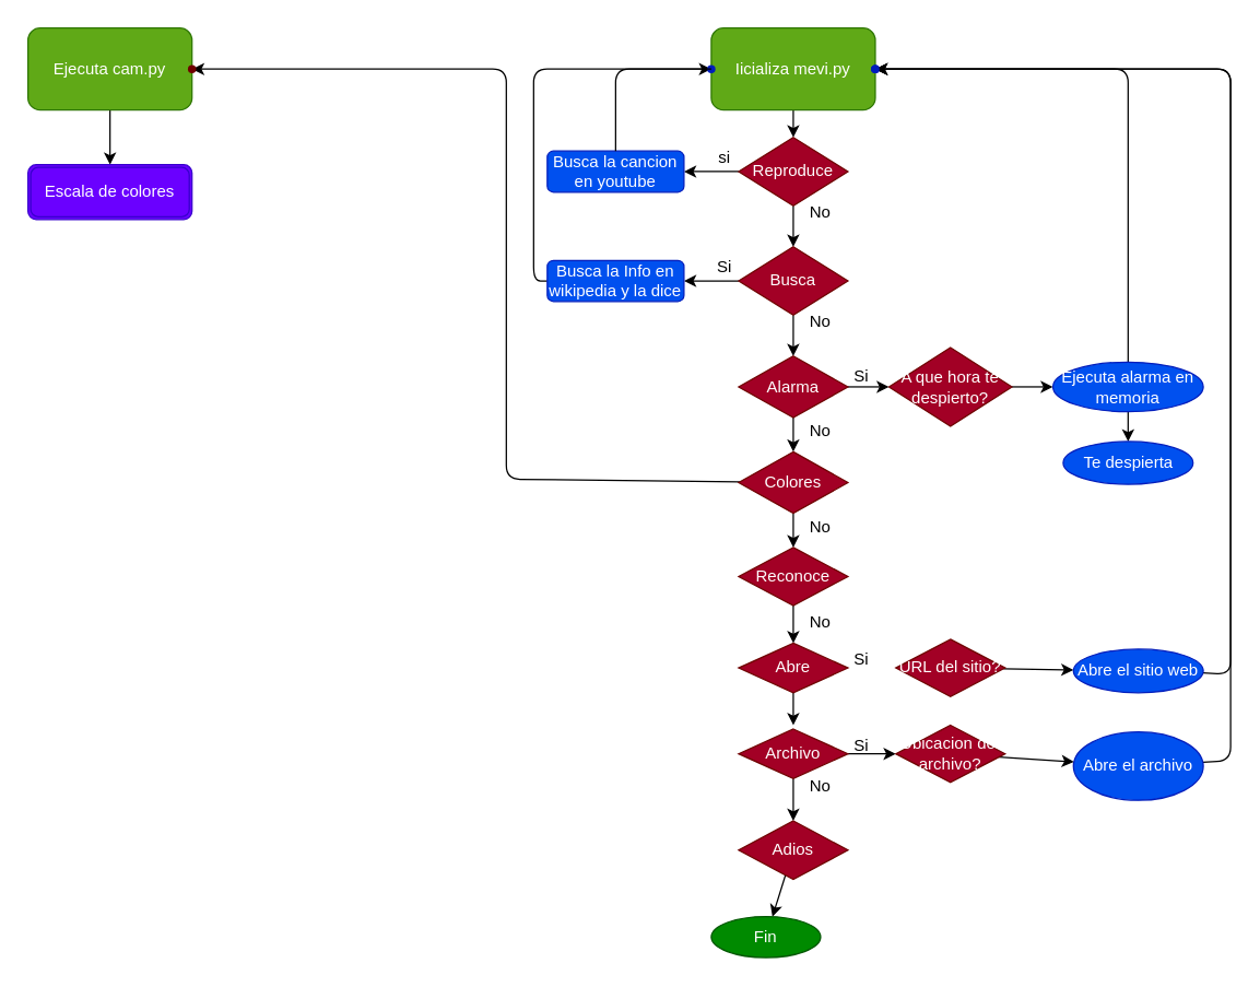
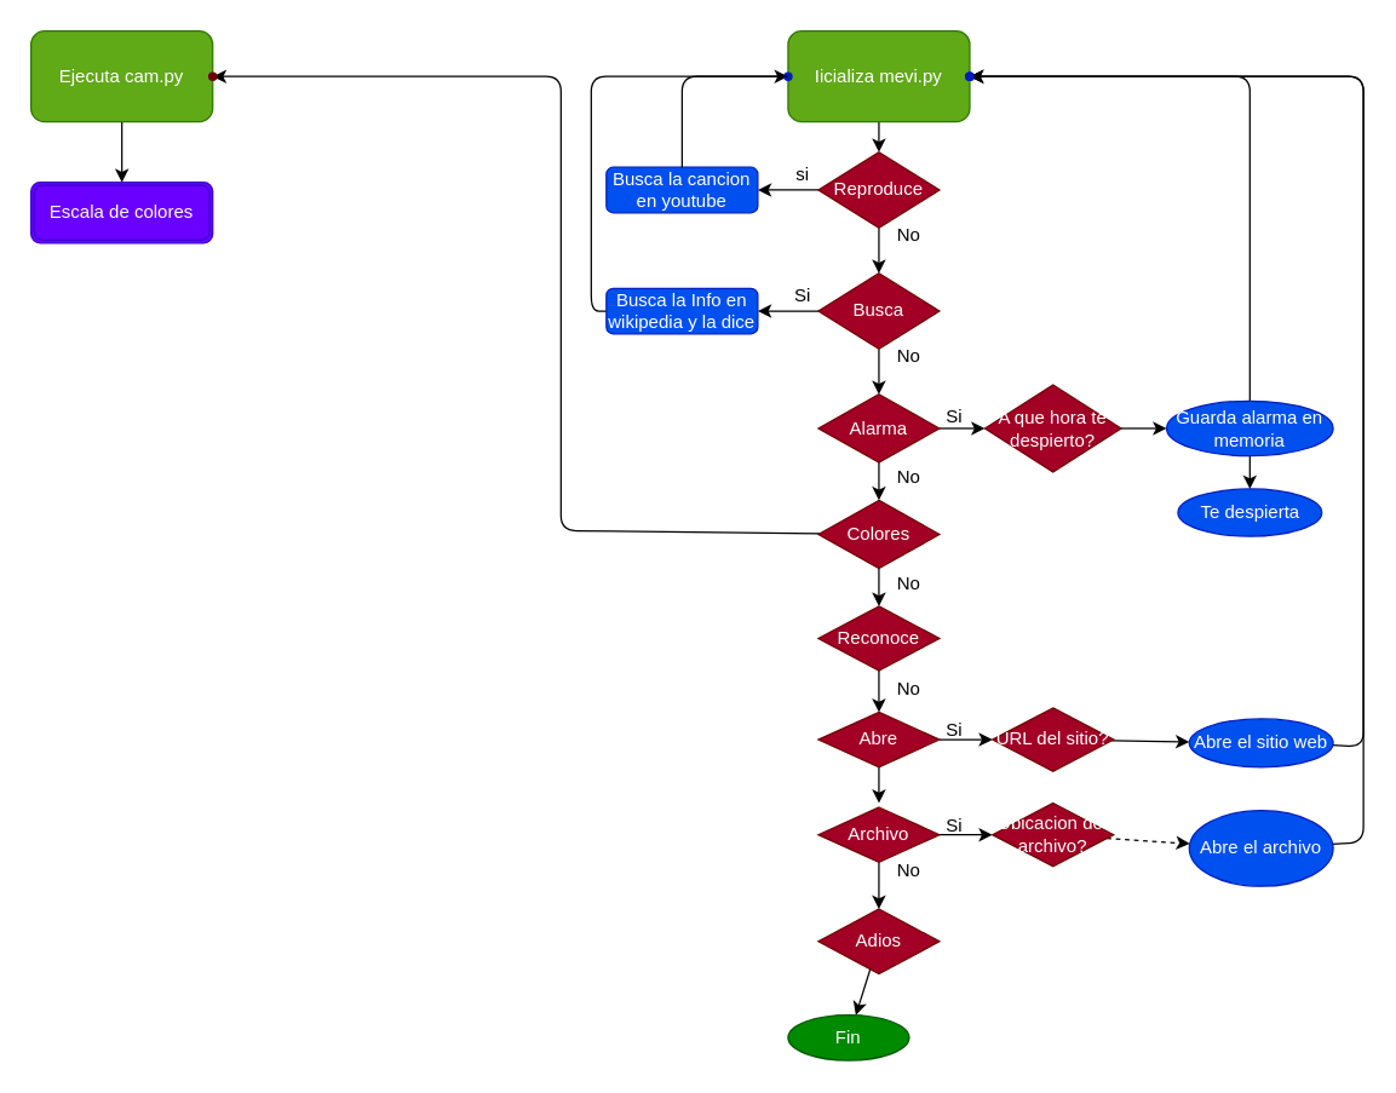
- <mxCell id="26" value="Ejecuta alarma en memoria" style="ellipse;whiteSpace=wrap;html=1;fillColor=#0050ef;strokeColor=#001DBC;fontColor=#ffffff;" parent="1" vertex="1"><mxGeometry x="770" y="264.38" width="110" height="36.25" as="geometry" /></mxCell>
+ <mxCell id="26" value="Guarda alarma en memoria" style="ellipse;whiteSpace=wrap;html=1;fillColor=#0050ef;strokeColor=#001DBC;fontColor=#ffffff;" parent="1" vertex="1"><mxGeometry x="770" y="264.38" width="110" height="36.25" as="geometry" /></mxCell>
+ <mxCell id="38" value="" style="edgeStyle=none;html=1;" edge="1" parent="1" source="40" target="43"><mxGeometry relative="1" as="geometry" /></mxCell>
- <mxCell id="51" value="" style="edgeStyle=none;html=1;" edge="1" parent="1" source="52" target="55"><mxGeometry relative="1" as="geometry" /></mxCell>
+ <mxCell id="51" value="" style="edgeStyle=none;html=1;dashed=1;" edge="1" parent="1" source="52" target="55"><mxGeometry relative="1" as="geometry" /></mxCell>
